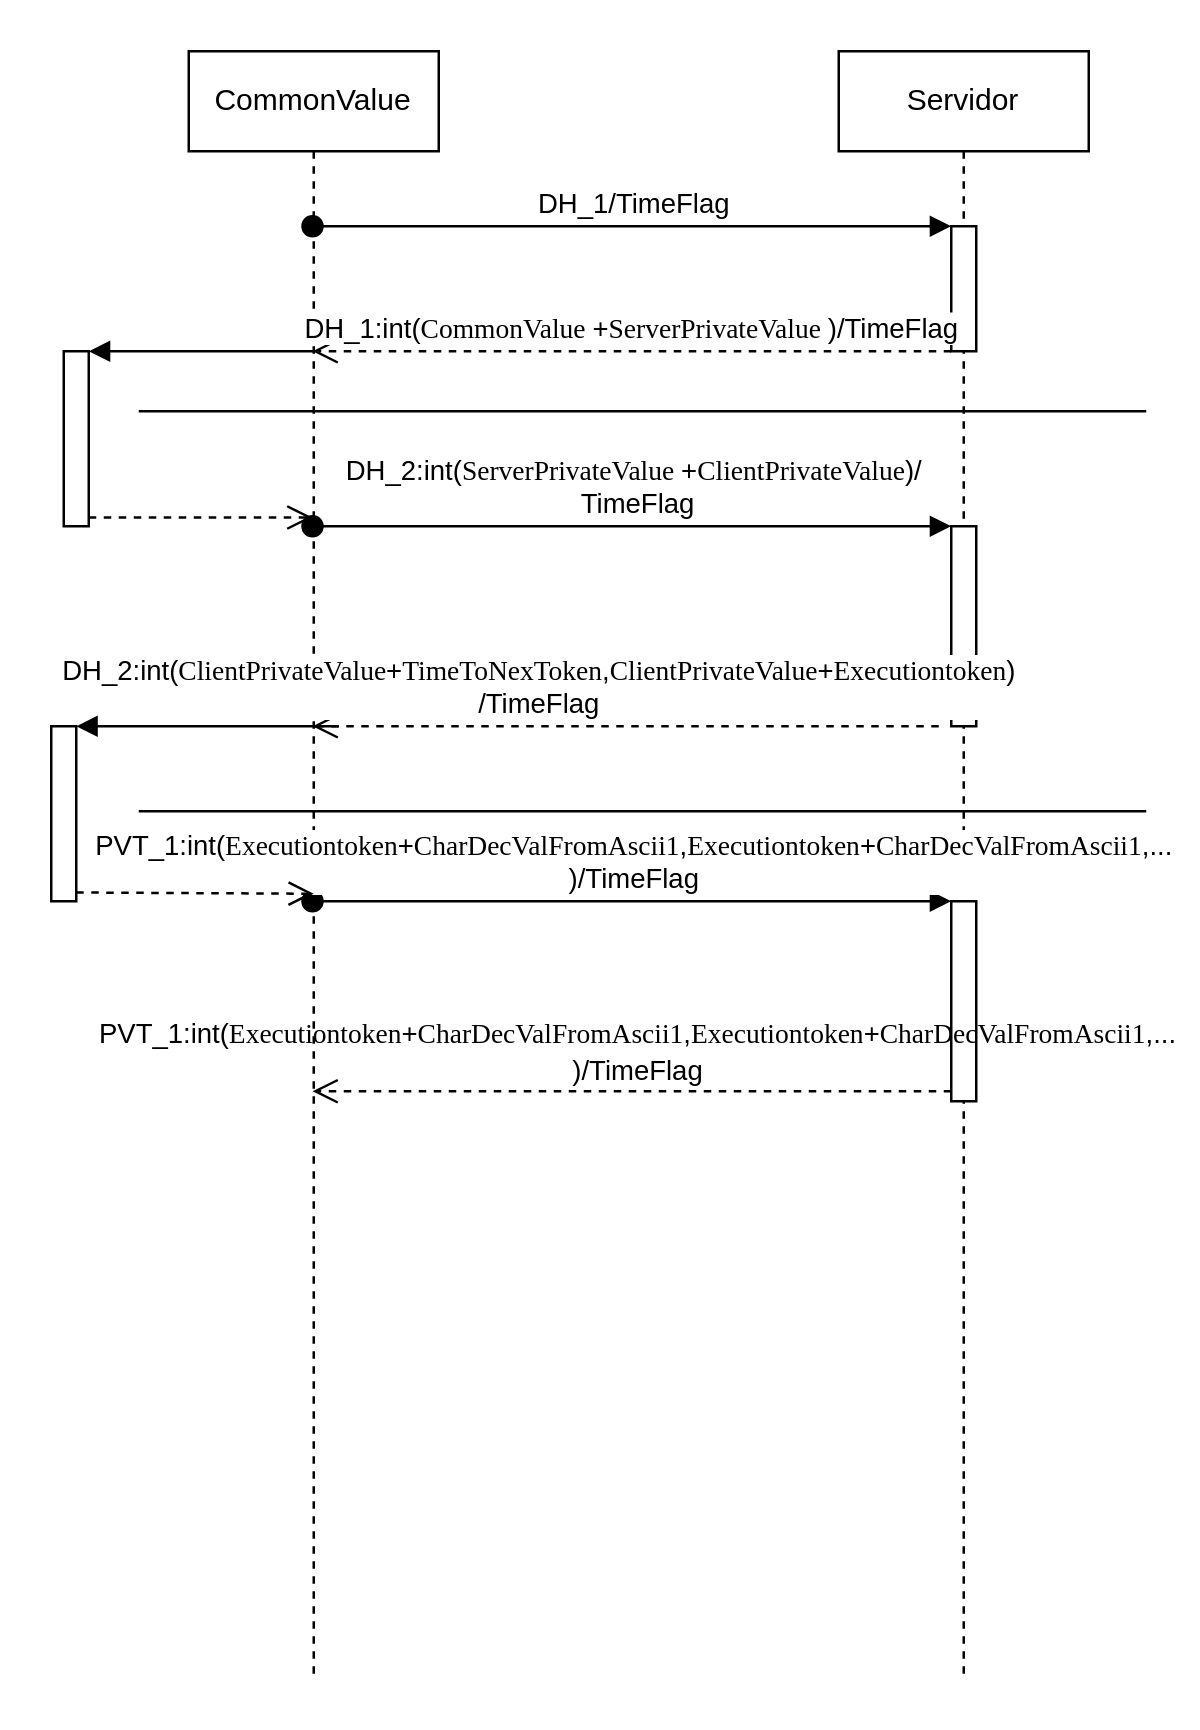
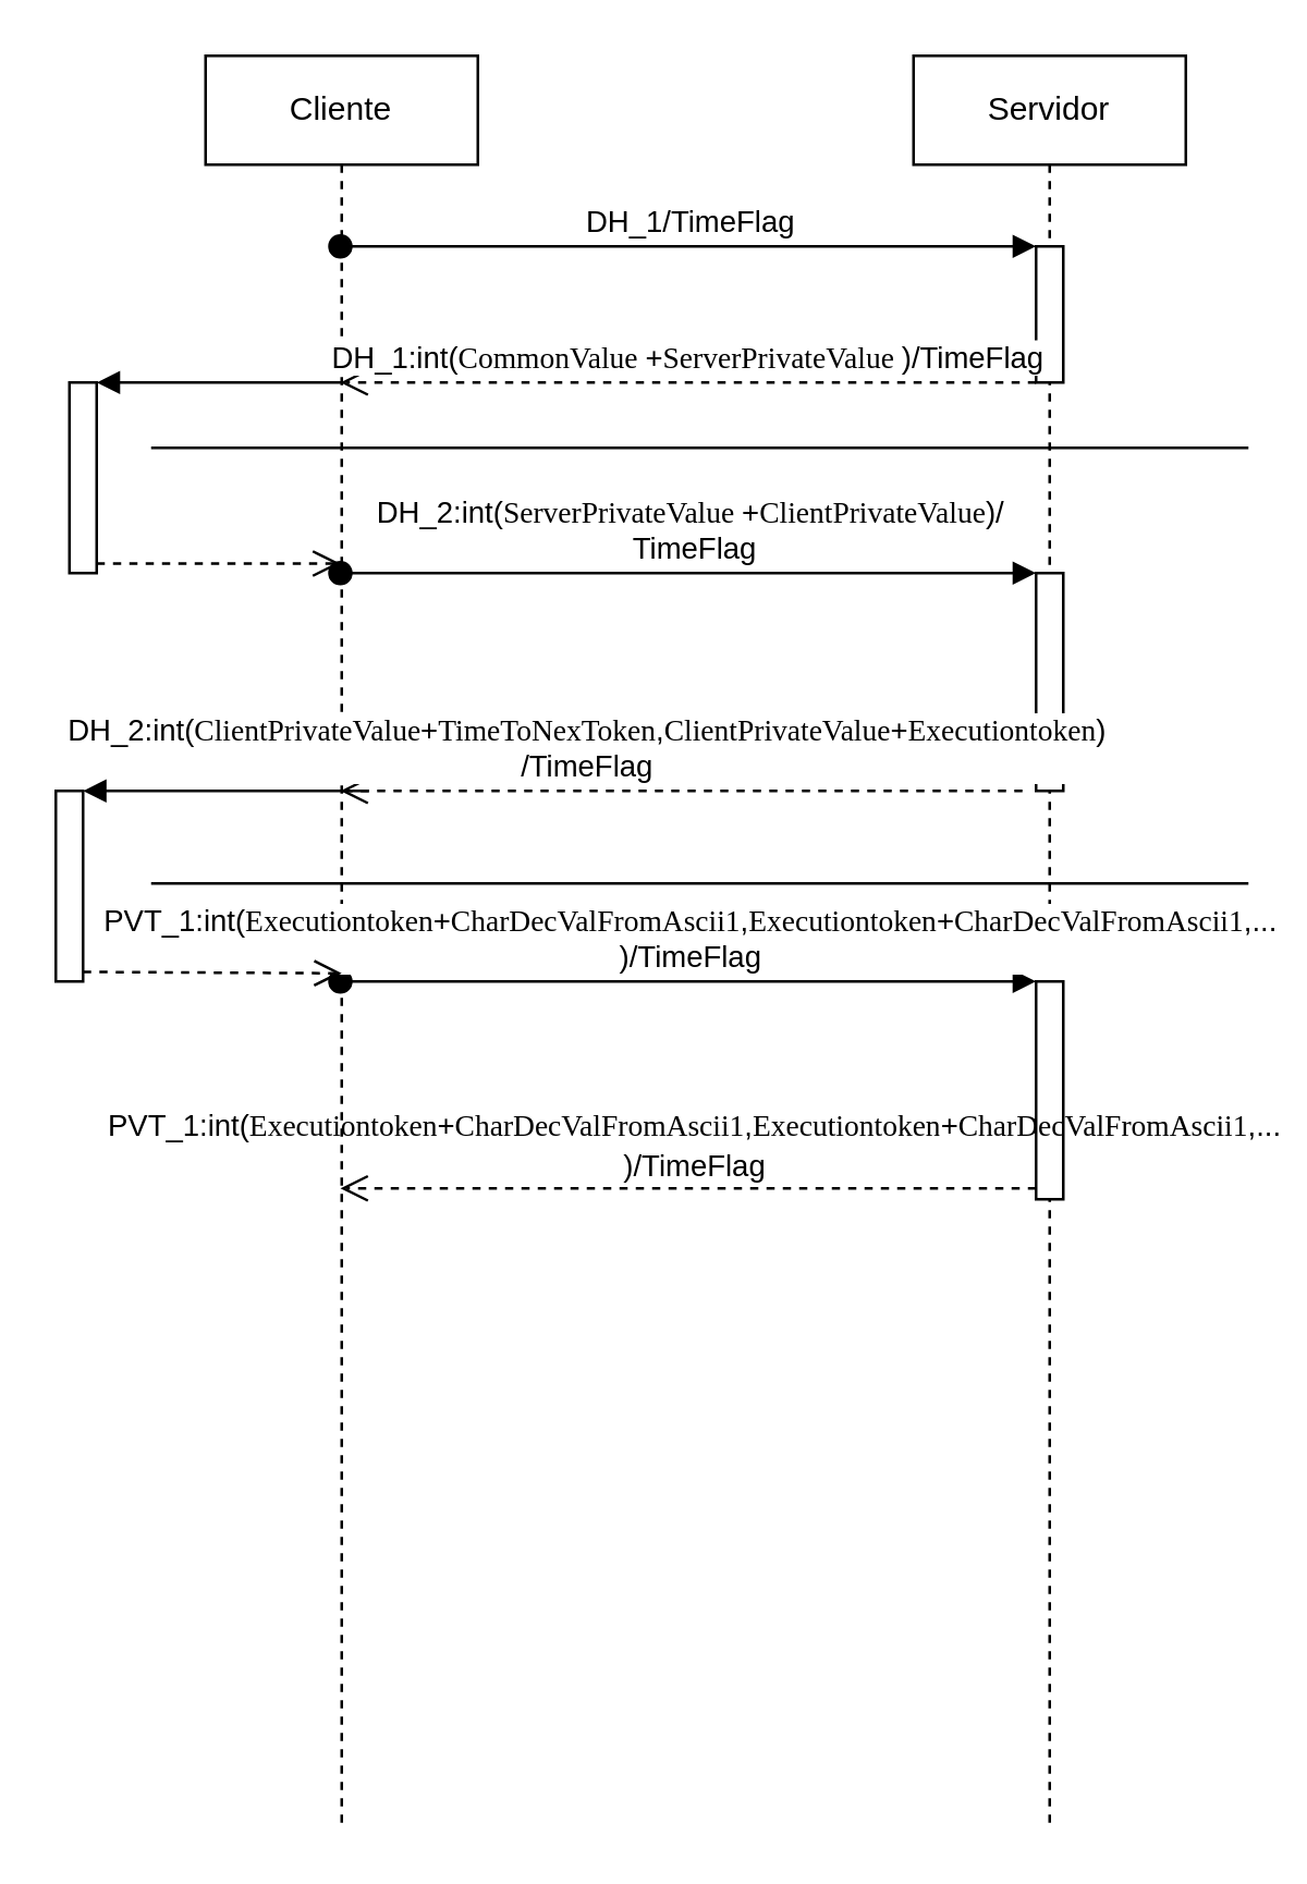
- <mxCell id="2" value="CommonValue" style="shape=umlLifeline;perimeter=lifelinePerimeter;whiteSpace=wrap;html=1;container=1;collapsible=0;recursiveResize=0;outlineConnect=0;" parent="1" vertex="1"><mxGeometry x="75" y="20" width="100" height="650" as="geometry" /></mxCell>
+ <mxCell id="2" value="Cliente" style="shape=umlLifeline;perimeter=lifelinePerimeter;whiteSpace=wrap;html=1;container=1;collapsible=0;recursiveResize=0;outlineConnect=0;" parent="1" vertex="1"><mxGeometry x="75" y="20" width="100" height="650" as="geometry" /></mxCell>
